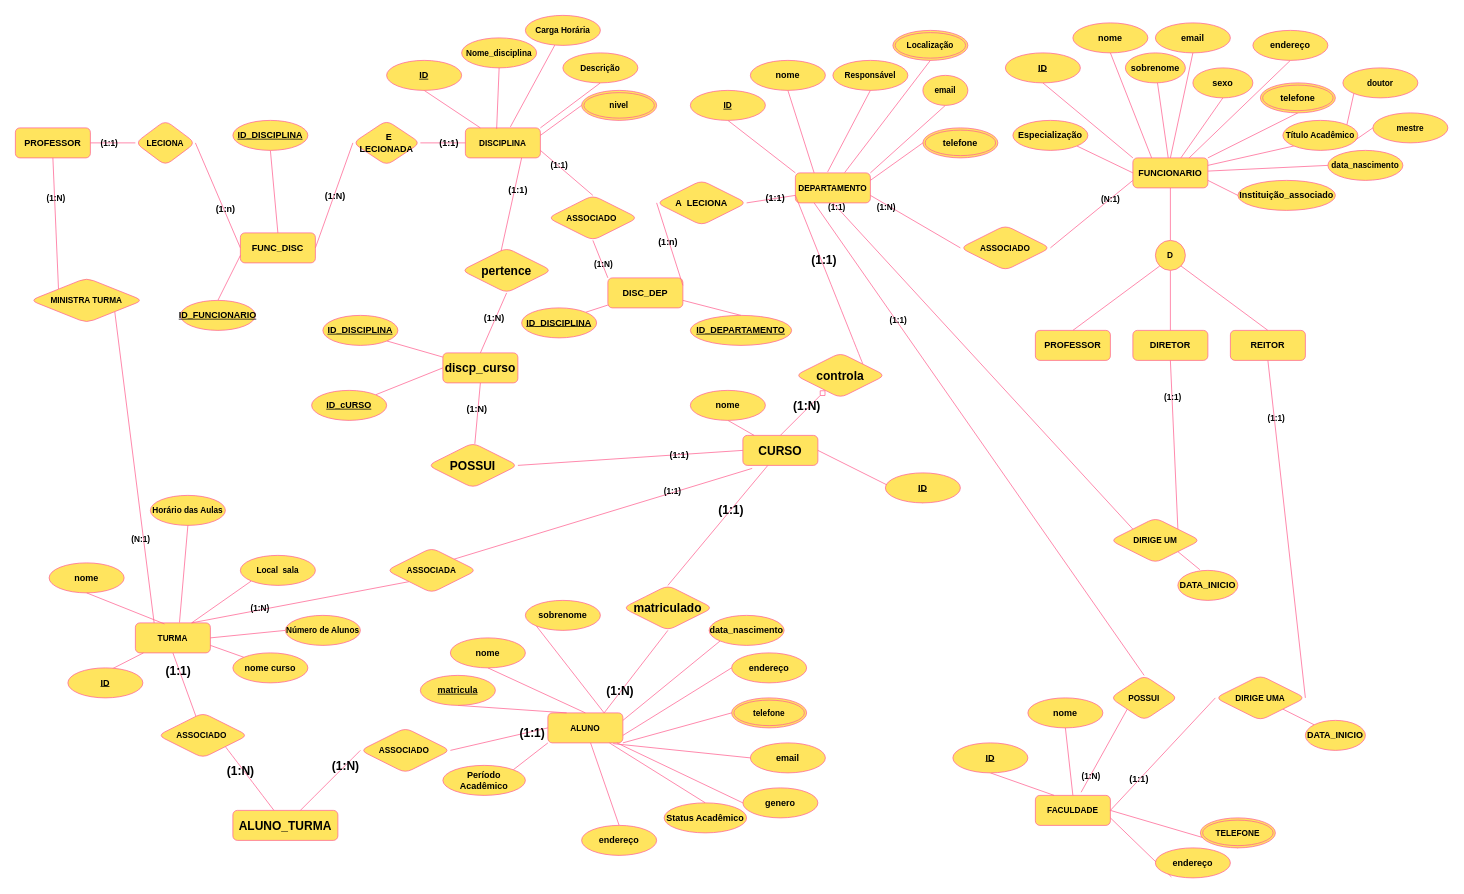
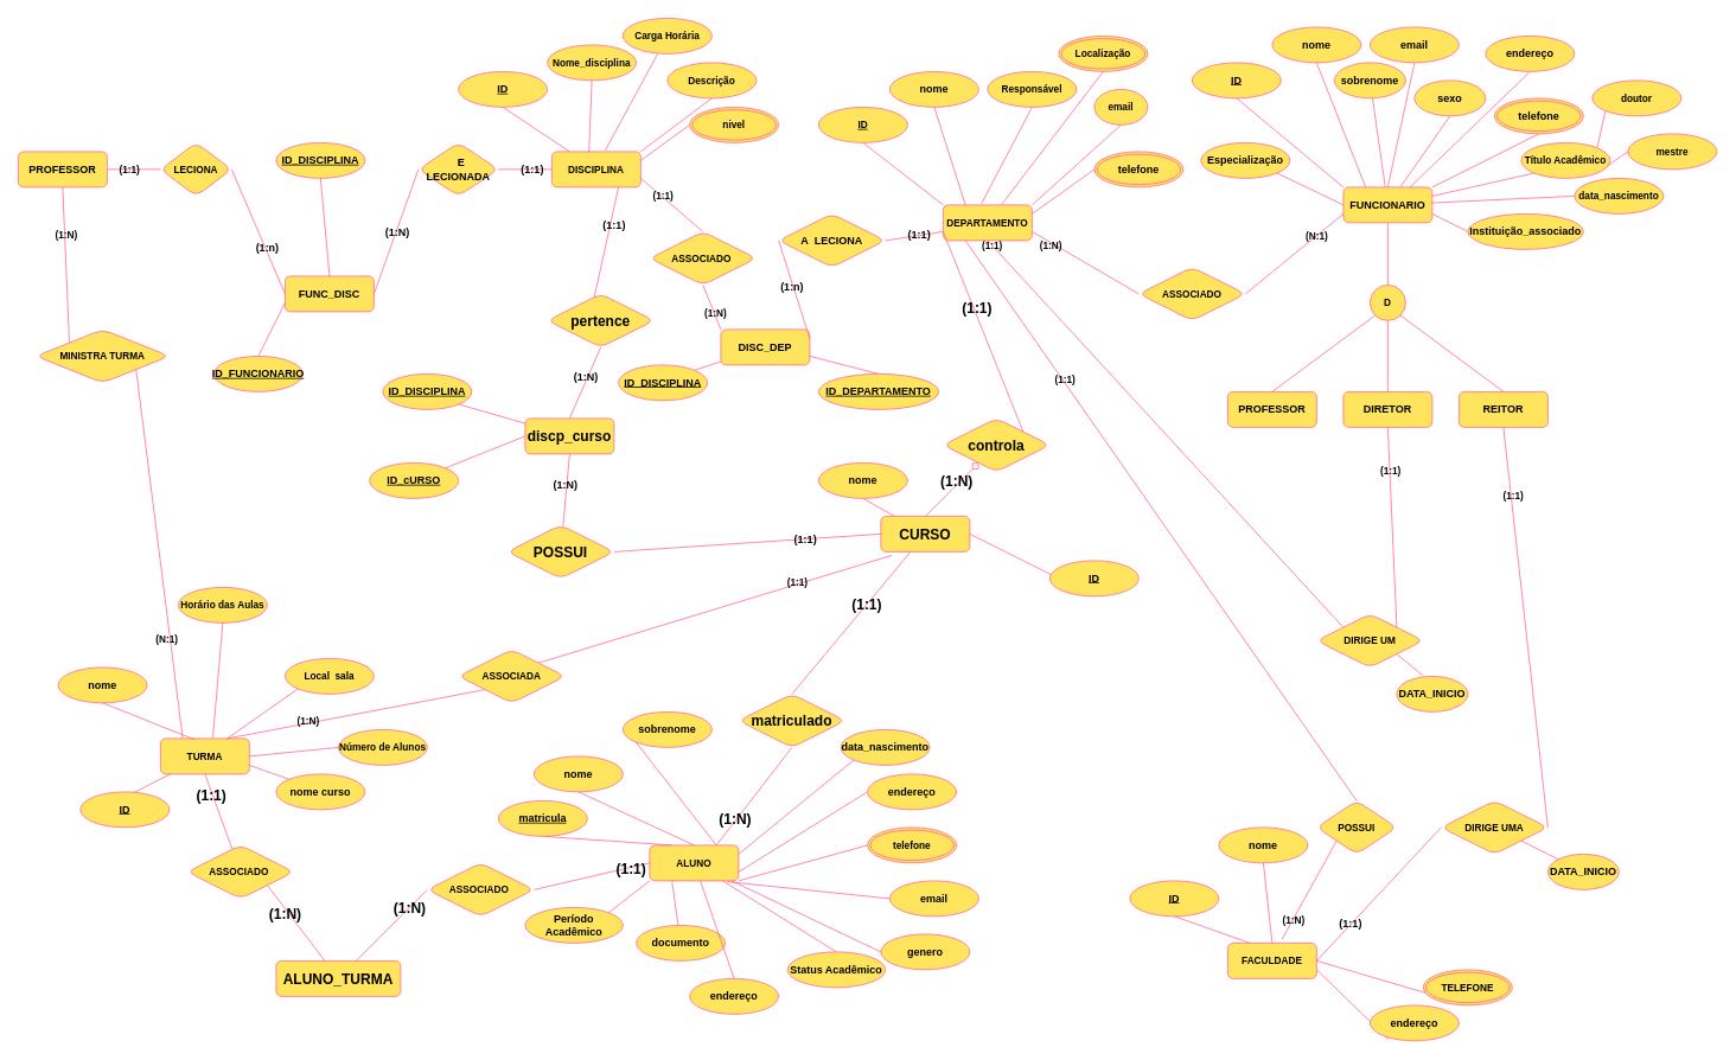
+ <mxCell id="126" style="rounded=1;orthogonalLoop=1;jettySize=auto;html=1;exitX=0.25;exitY=1;exitDx=0;exitDy=0;fontSize=12;startSize=8;endSize=8;endArrow=none;endFill=0;labelBackgroundColor=none;strokeColor=#FF6392;fontColor=#000000;fontStyle=1" parent="1" source="127" target="164" edge="1"><mxGeometry relative="1" as="geometry" /></mxCell>
+ <mxCell id="164" value="documento" style="ellipse;whiteSpace=wrap;html=1;align=center;rounded=1;labelBackgroundColor=none;fillColor=#FFE45E;strokeColor=#FF6392;fontColor=#000000;fontStyle=1" parent="1" vertex="1"><mxGeometry x="715" y="1040" width="100" height="40" as="geometry" /></mxCell>
